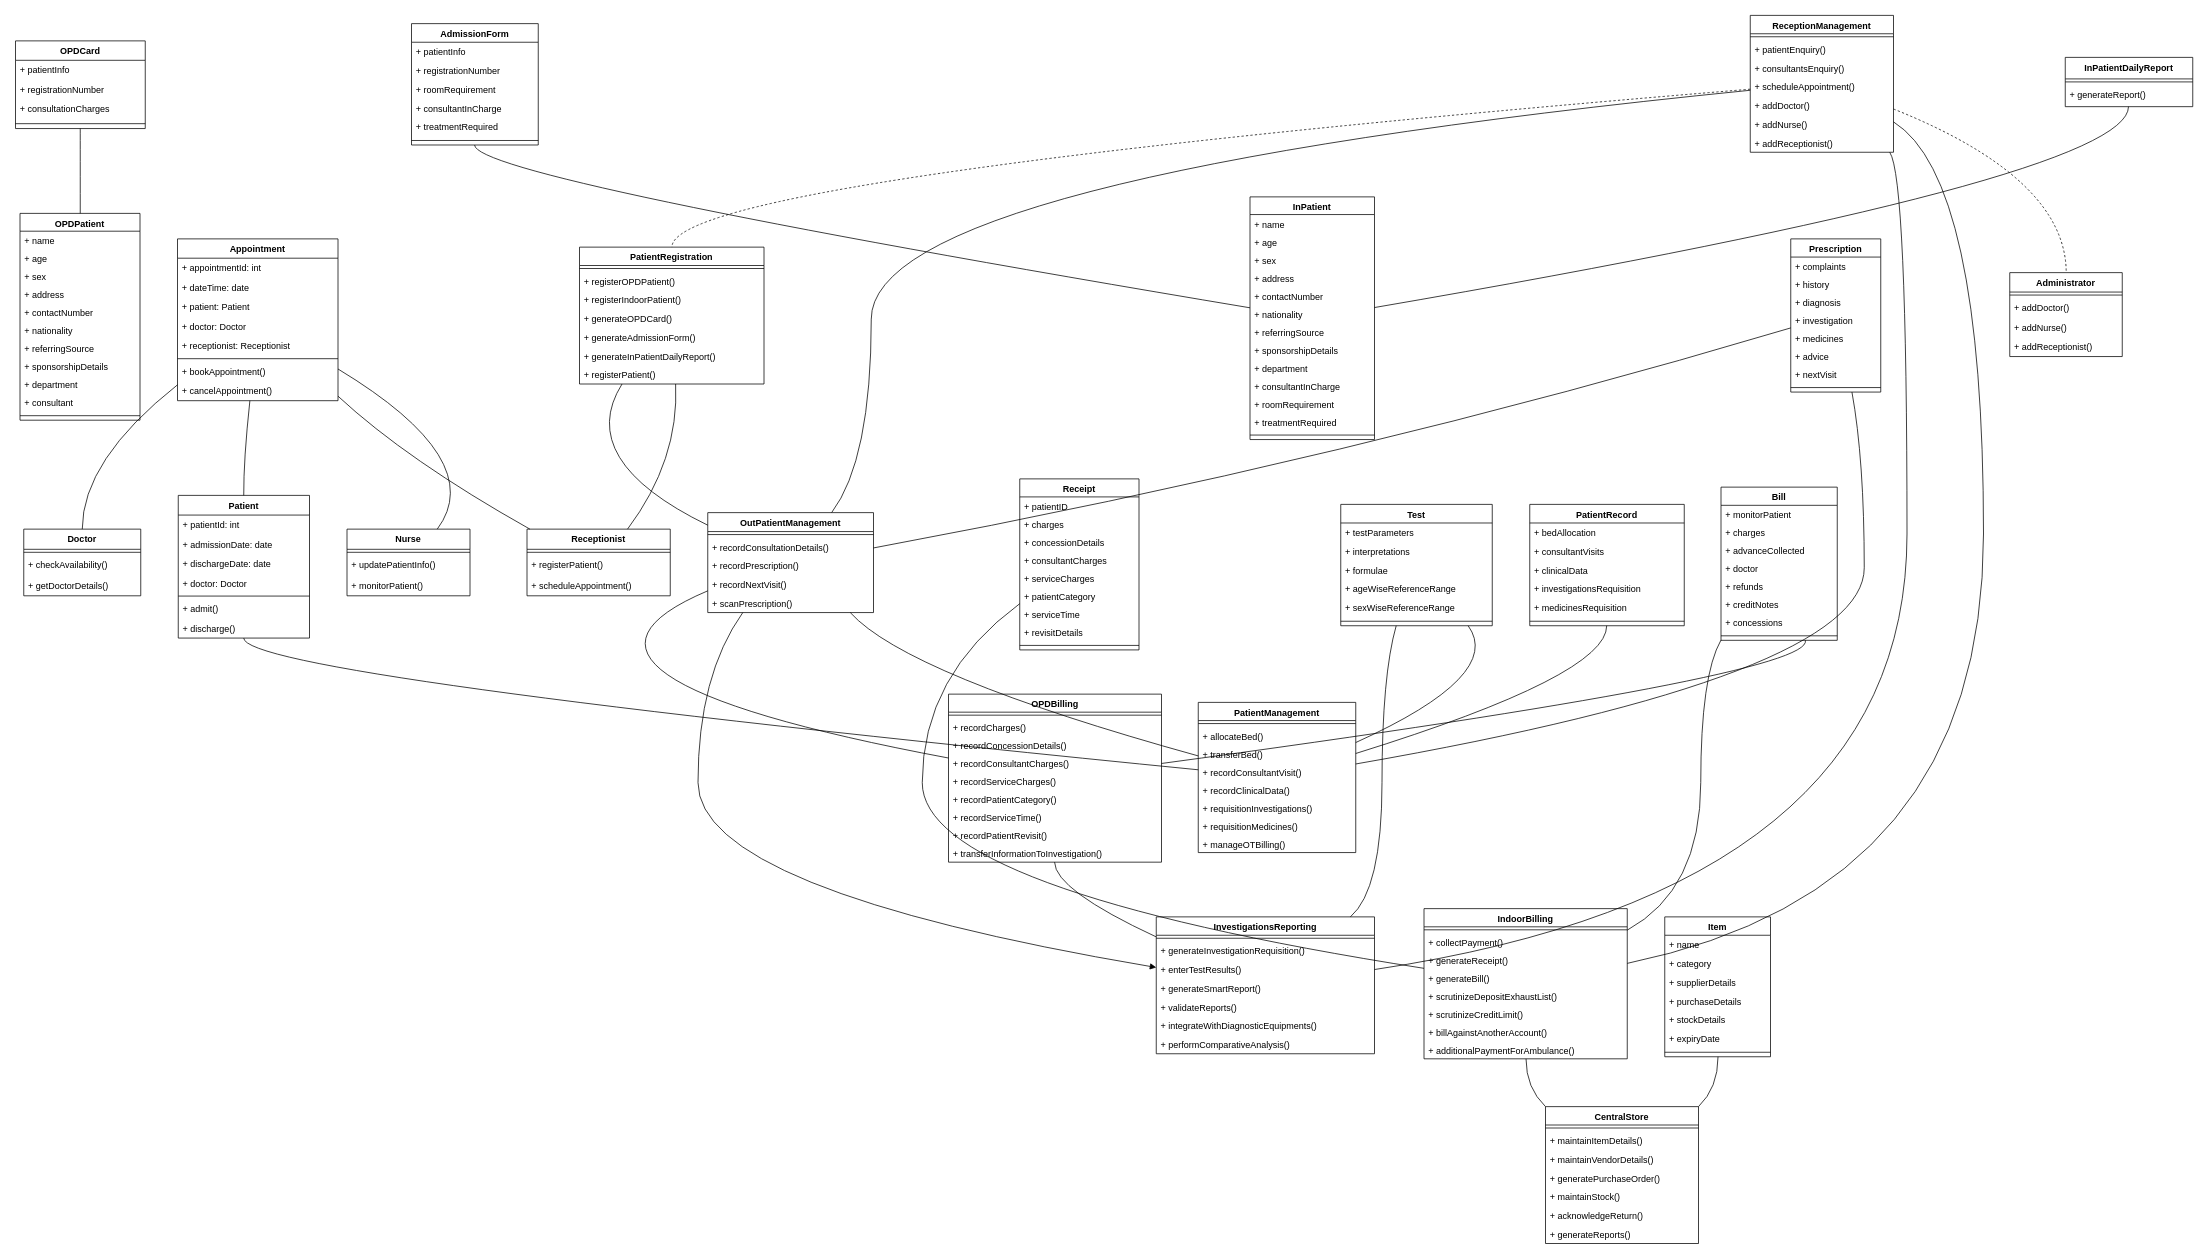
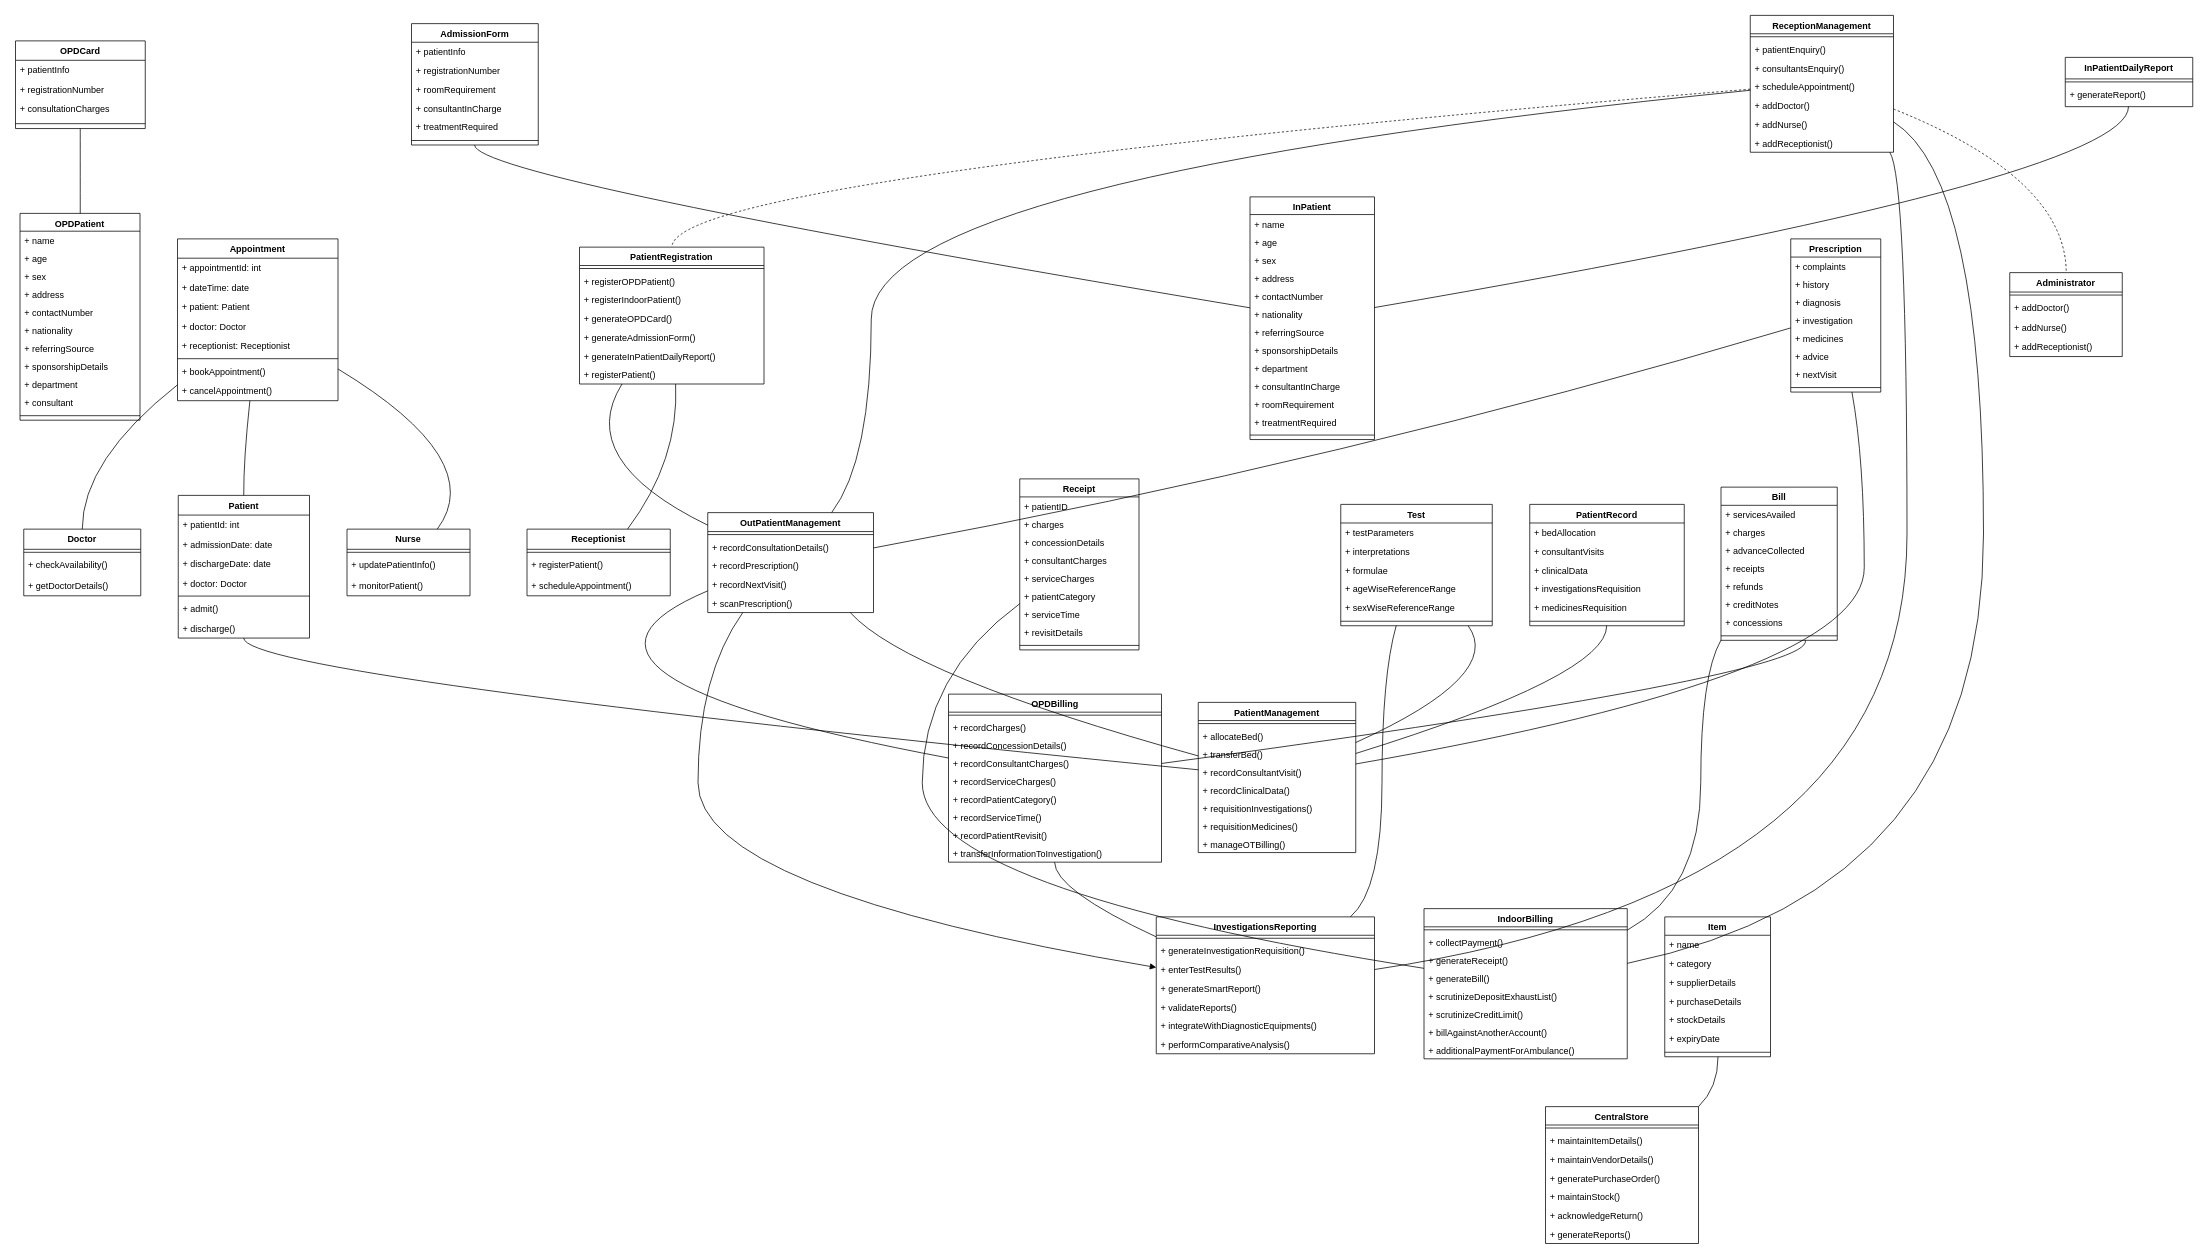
- <mxCell id="207" value="" style="curved=1;startArrow=none;endArrow=none;exitX=1.0;exitY=0.972;entryX=0.022;entryY=0.002;rounded=0;" edge="1" parent="1" source="72" target="85"><mxGeometry relative="1" as="geometry"><Array as="points"><mxPoint x="542" y="613" /></Array></mxGeometry></mxCell>
- <mxCell id="177" value="+ monitorPatient" style="text;strokeColor=none;fillColor=none;align=left;verticalAlign=top;spacingLeft=4;spacingRight=4;overflow=hidden;rotatable=0;points=[[0,0.5],[1,0.5]];portConstraint=eastwest;" vertex="1" parent="176"><mxGeometry y="24.259" width="155" height="24" as="geometry" /></mxCell>
+ <mxCell id="177" value="+ servicesAvailed" style="text;strokeColor=none;fillColor=none;align=left;verticalAlign=top;spacingLeft=4;spacingRight=4;overflow=hidden;rotatable=0;points=[[0,0.5],[1,0.5]];portConstraint=eastwest;" vertex="1" parent="176"><mxGeometry y="24.259" width="155" height="24" as="geometry" /></mxCell>
- <mxCell id="180" value="+ doctor" style="text;strokeColor=none;fillColor=none;align=left;verticalAlign=top;spacingLeft=4;spacingRight=4;overflow=hidden;rotatable=0;points=[[0,0.5],[1,0.5]];portConstraint=eastwest;" vertex="1" parent="176"><mxGeometry y="96.259" width="155" height="24" as="geometry" /></mxCell>
+ <mxCell id="180" value="+ receipts" style="text;strokeColor=none;fillColor=none;align=left;verticalAlign=top;spacingLeft=4;spacingRight=4;overflow=hidden;rotatable=0;points=[[0,0.5],[1,0.5]];portConstraint=eastwest;" vertex="1" parent="176"><mxGeometry y="96.259" width="155" height="24" as="geometry" /></mxCell>
- <mxCell id="202" value="" style="curved=1;startArrow=none;endArrow=none;exitX=0.502;exitY=1.002;entryX=0.002;entryY=0.002;rounded=0;" edge="1" parent="1" source="51" target="60"><mxGeometry relative="1" as="geometry"><Array as="points"><mxPoint x="2034" y="1450" /></Array></mxGeometry></mxCell>
